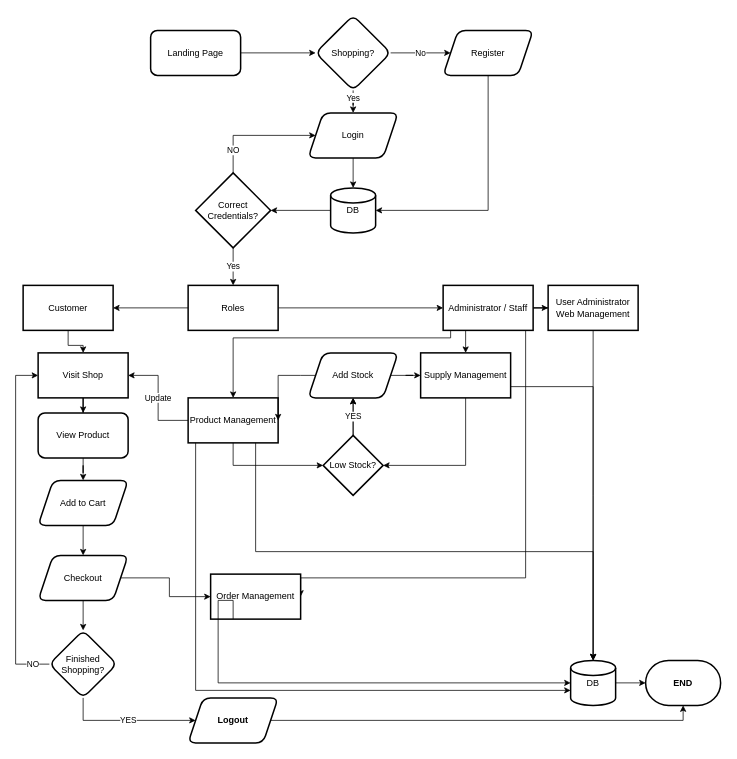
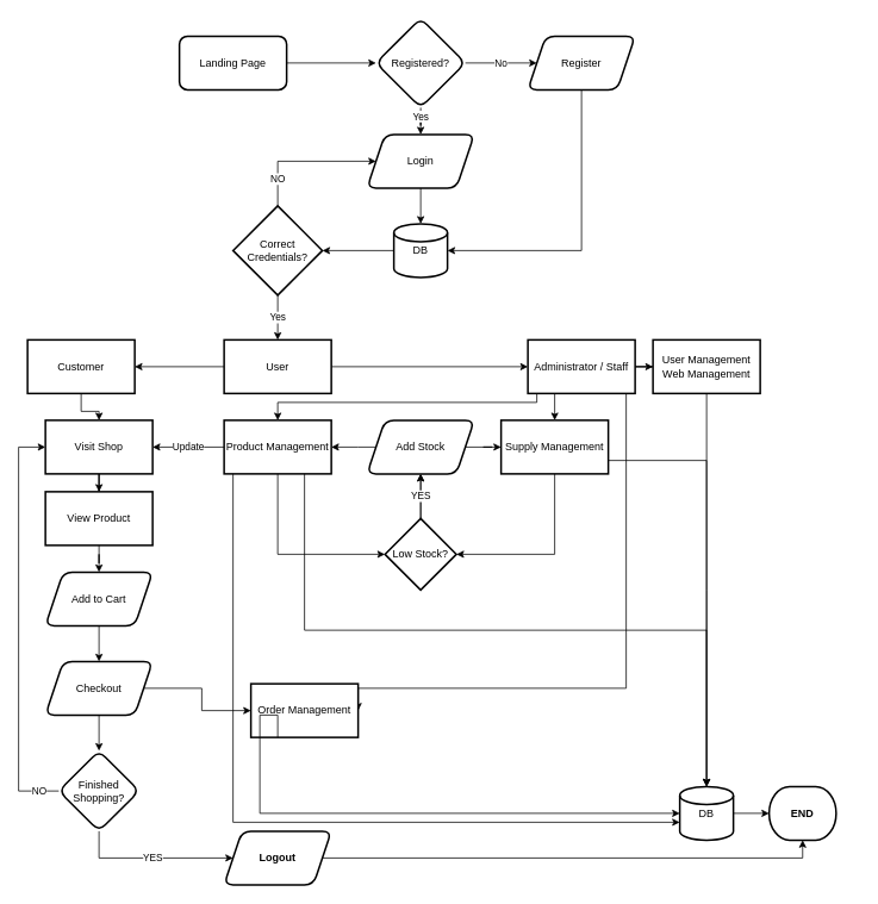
- <mxCell id="6" value="Shopping?" style="rhombus;whiteSpace=wrap;html=1;rounded=1;strokeWidth=2;fontStyle=0;" vertex="1" parent="1"><mxGeometry x="420" y="20" width="100" height="100" as="geometry" /></mxCell>
+ <mxCell id="6" value="Registered?" style="rhombus;whiteSpace=wrap;html=1;rounded=1;strokeWidth=2;fontStyle=0;" vertex="1" parent="1"><mxGeometry x="420" y="20" width="100" height="100" as="geometry" /></mxCell>
- <mxCell id="16" value="Roles" style="whiteSpace=wrap;html=1;strokeWidth=2;" vertex="1" parent="1"><mxGeometry x="250" y="380" width="120" height="60" as="geometry" /></mxCell>
+ <mxCell id="16" value="User" style="whiteSpace=wrap;html=1;strokeWidth=2;" vertex="1" parent="1"><mxGeometry x="250" y="380" width="120" height="60" as="geometry" /></mxCell>
- <mxCell id="55" value="User Administrator Web Management" style="whiteSpace=wrap;html=1;strokeWidth=2;" vertex="1" parent="1"><mxGeometry x="730" y="380" width="120" height="60" as="geometry" /></mxCell>
+ <mxCell id="55" value="User Management Web Management" style="whiteSpace=wrap;html=1;strokeWidth=2;" vertex="1" parent="1"><mxGeometry x="730" y="380" width="120" height="60" as="geometry" /></mxCell>
- <mxCell id="37" value="Product Management" style="whiteSpace=wrap;html=1;strokeWidth=2;" vertex="1" parent="1"><mxGeometry x="250" y="530" width="120" height="60" as="geometry" /></mxCell>
+ <mxCell id="37" value="Product Management" style="whiteSpace=wrap;html=1;strokeWidth=2;" vertex="1" parent="1"><mxGeometry x="250" y="470" width="120" height="60" as="geometry" /></mxCell>
- <mxCell id="28" value="View Product" style="whiteSpace=wrap;html=1;strokeWidth=2;rounded=1;" vertex="1" parent="1"><mxGeometry x="50" y="550" width="120" height="60" as="geometry" /></mxCell>
+ <mxCell id="28" value="View Product" style="whiteSpace=wrap;html=1;strokeWidth=2;" vertex="1" parent="1"><mxGeometry x="50" y="550" width="120" height="60" as="geometry" /></mxCell>
- <mxCell id="40" value="END" style="strokeWidth=2;html=1;shape=mxgraph.flowchart.terminator;whiteSpace=wrap;fontStyle=1" vertex="1" parent="1"><mxGeometry x="860" y="880" width="100" height="60" as="geometry" /></mxCell>
+ <mxCell id="40" value="END" style="strokeWidth=2;html=1;shape=mxgraph.flowchart.terminator;whiteSpace=wrap;fontStyle=1" vertex="1" parent="1"><mxGeometry x="860" y="880" width="75" height="60" as="geometry" /></mxCell>
